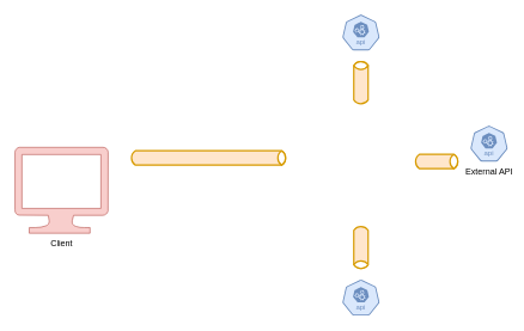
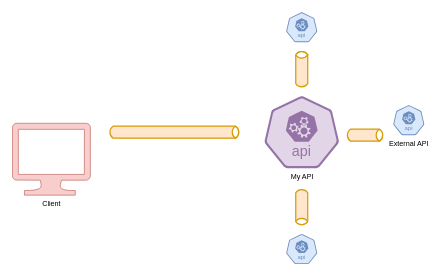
+ <mxCell id="4" value="My API" style="aspect=fixed;sketch=0;html=1;dashed=0;whitespace=wrap;verticalLabelPosition=bottom;verticalAlign=top;fillColor=#e1d5e7;strokeColor=#9673a6;points=[[0.005,0.63,0],[0.1,0.2,0],[0.9,0.2,0],[0.5,0,0],[0.995,0.63,0],[0.72,0.99,0],[0.5,1,0],[0.28,0.99,0]];shape=mxgraph.kubernetes.icon2;kubernetesLabel=1;prIcon=api" vertex="1" parent="1"><mxGeometry x="440" y="160" width="125" height="120" as="geometry" /></mxCell>
